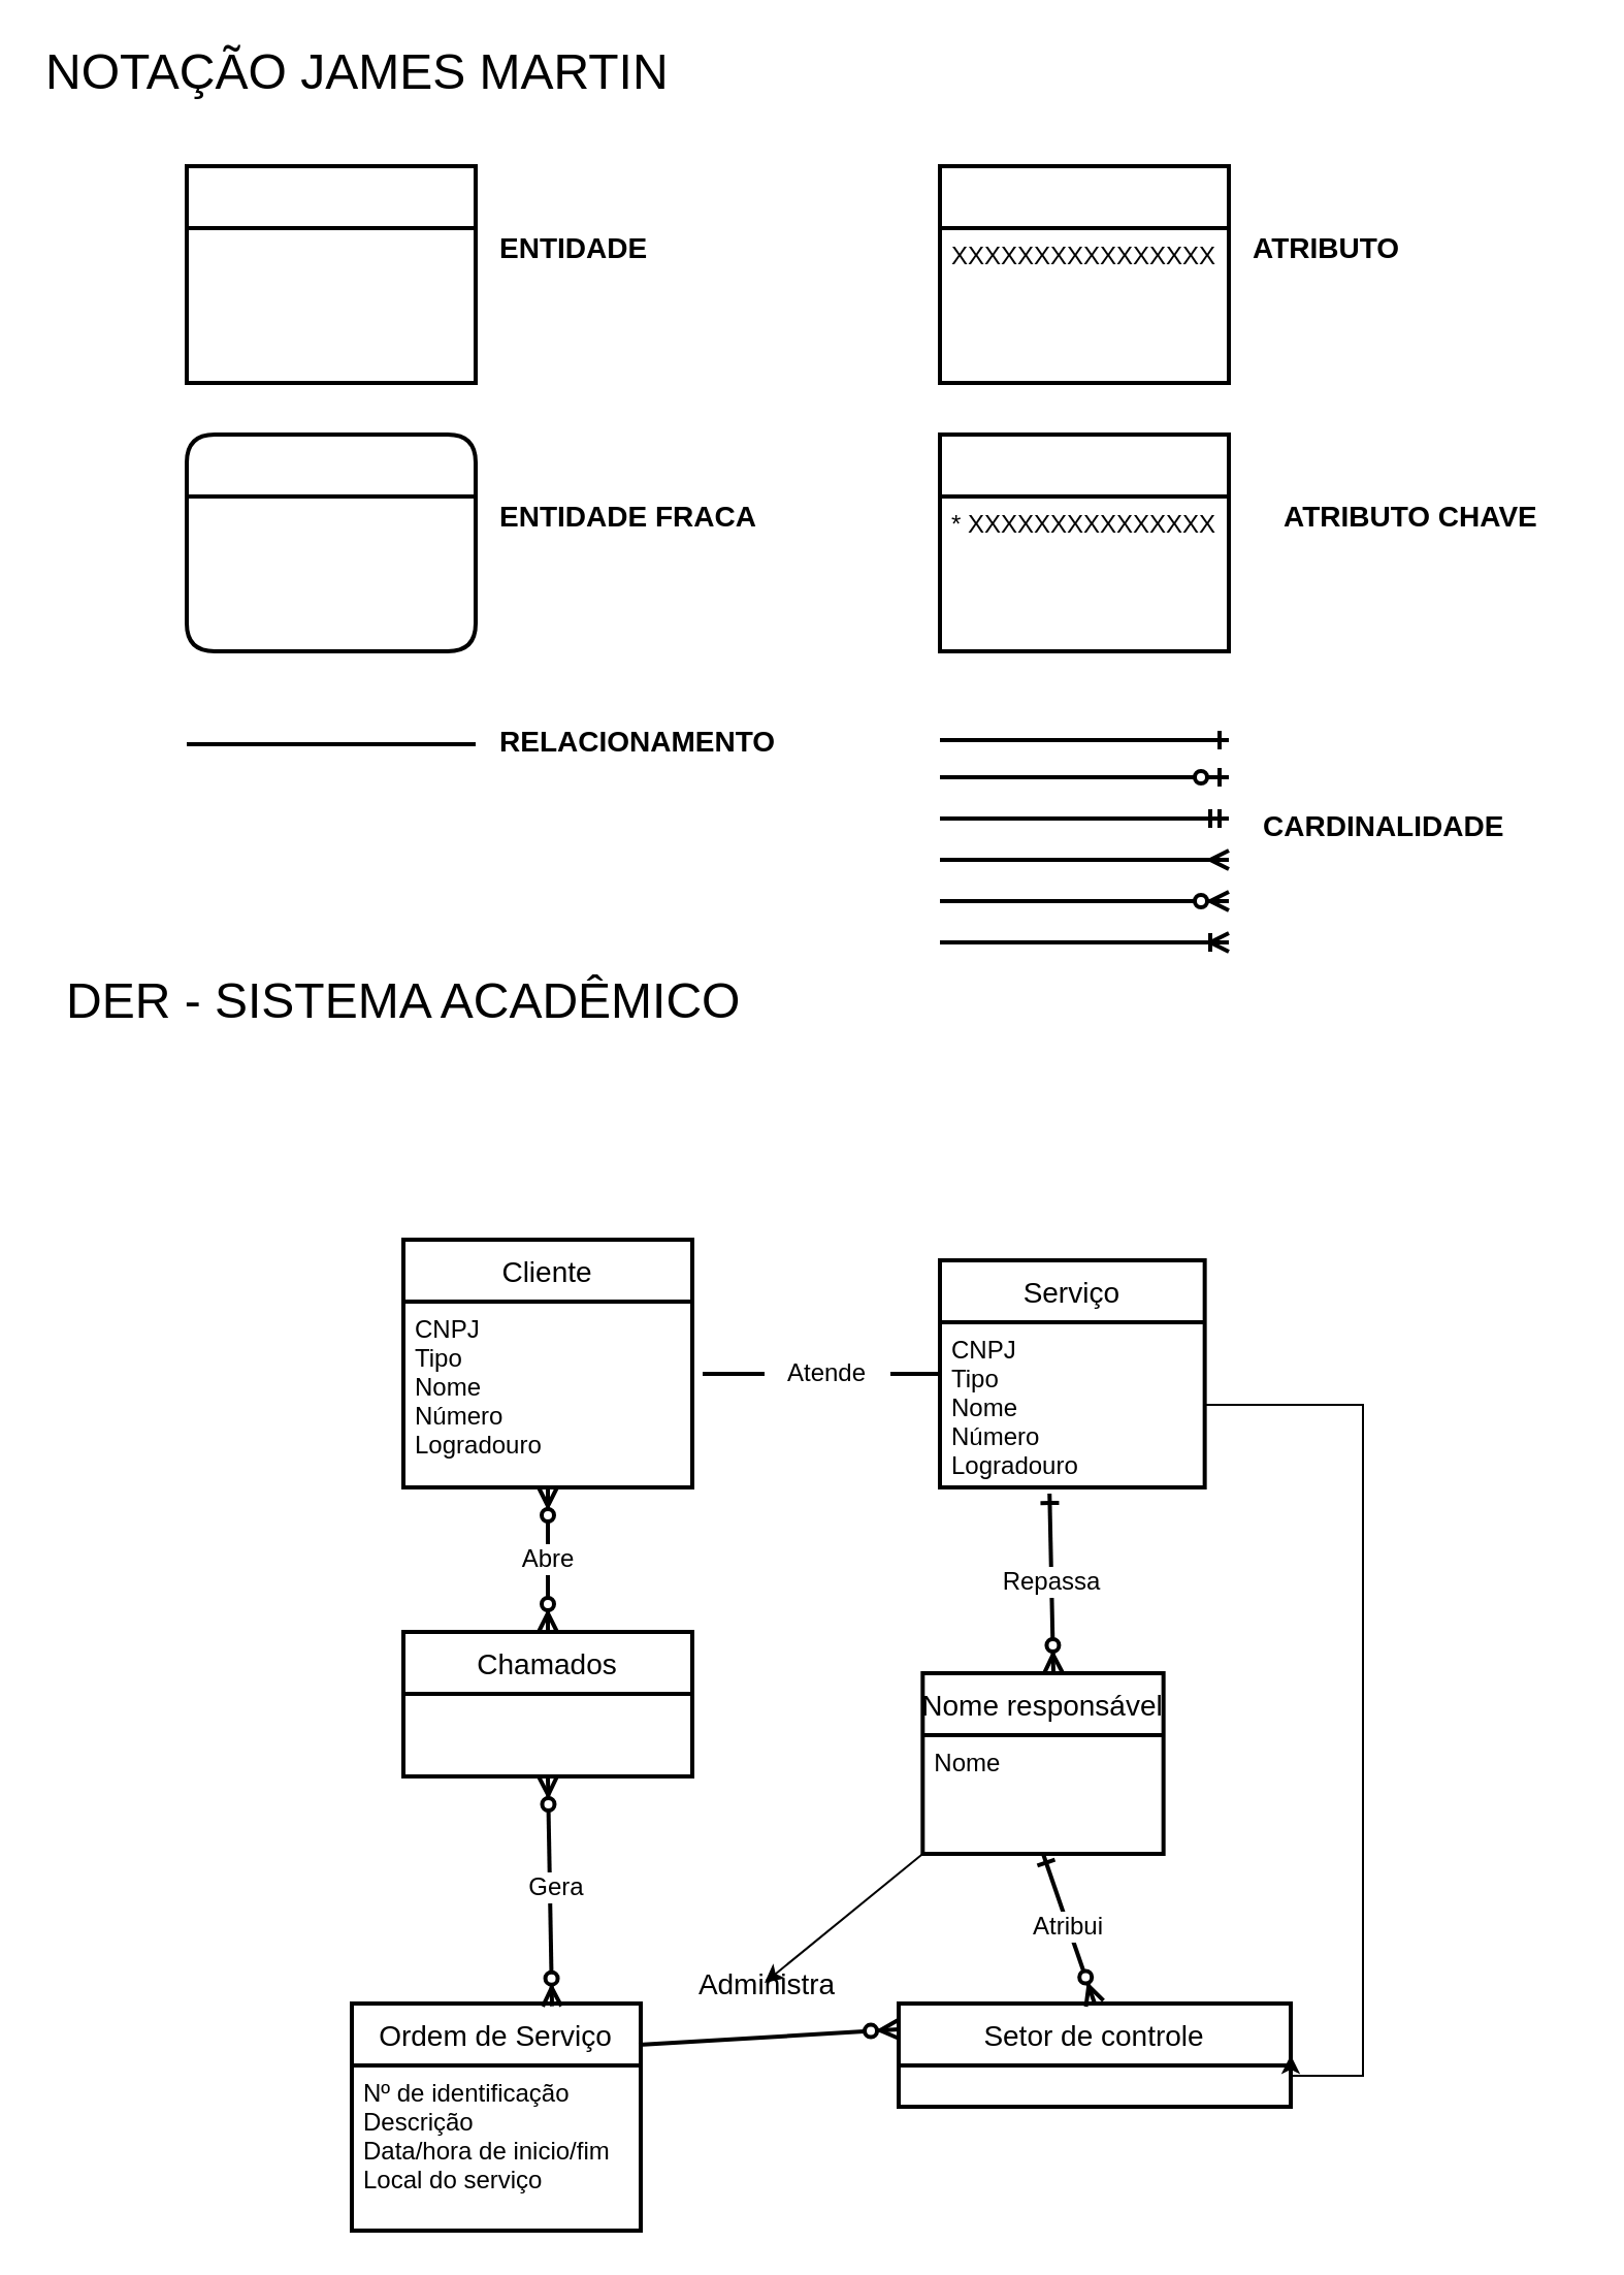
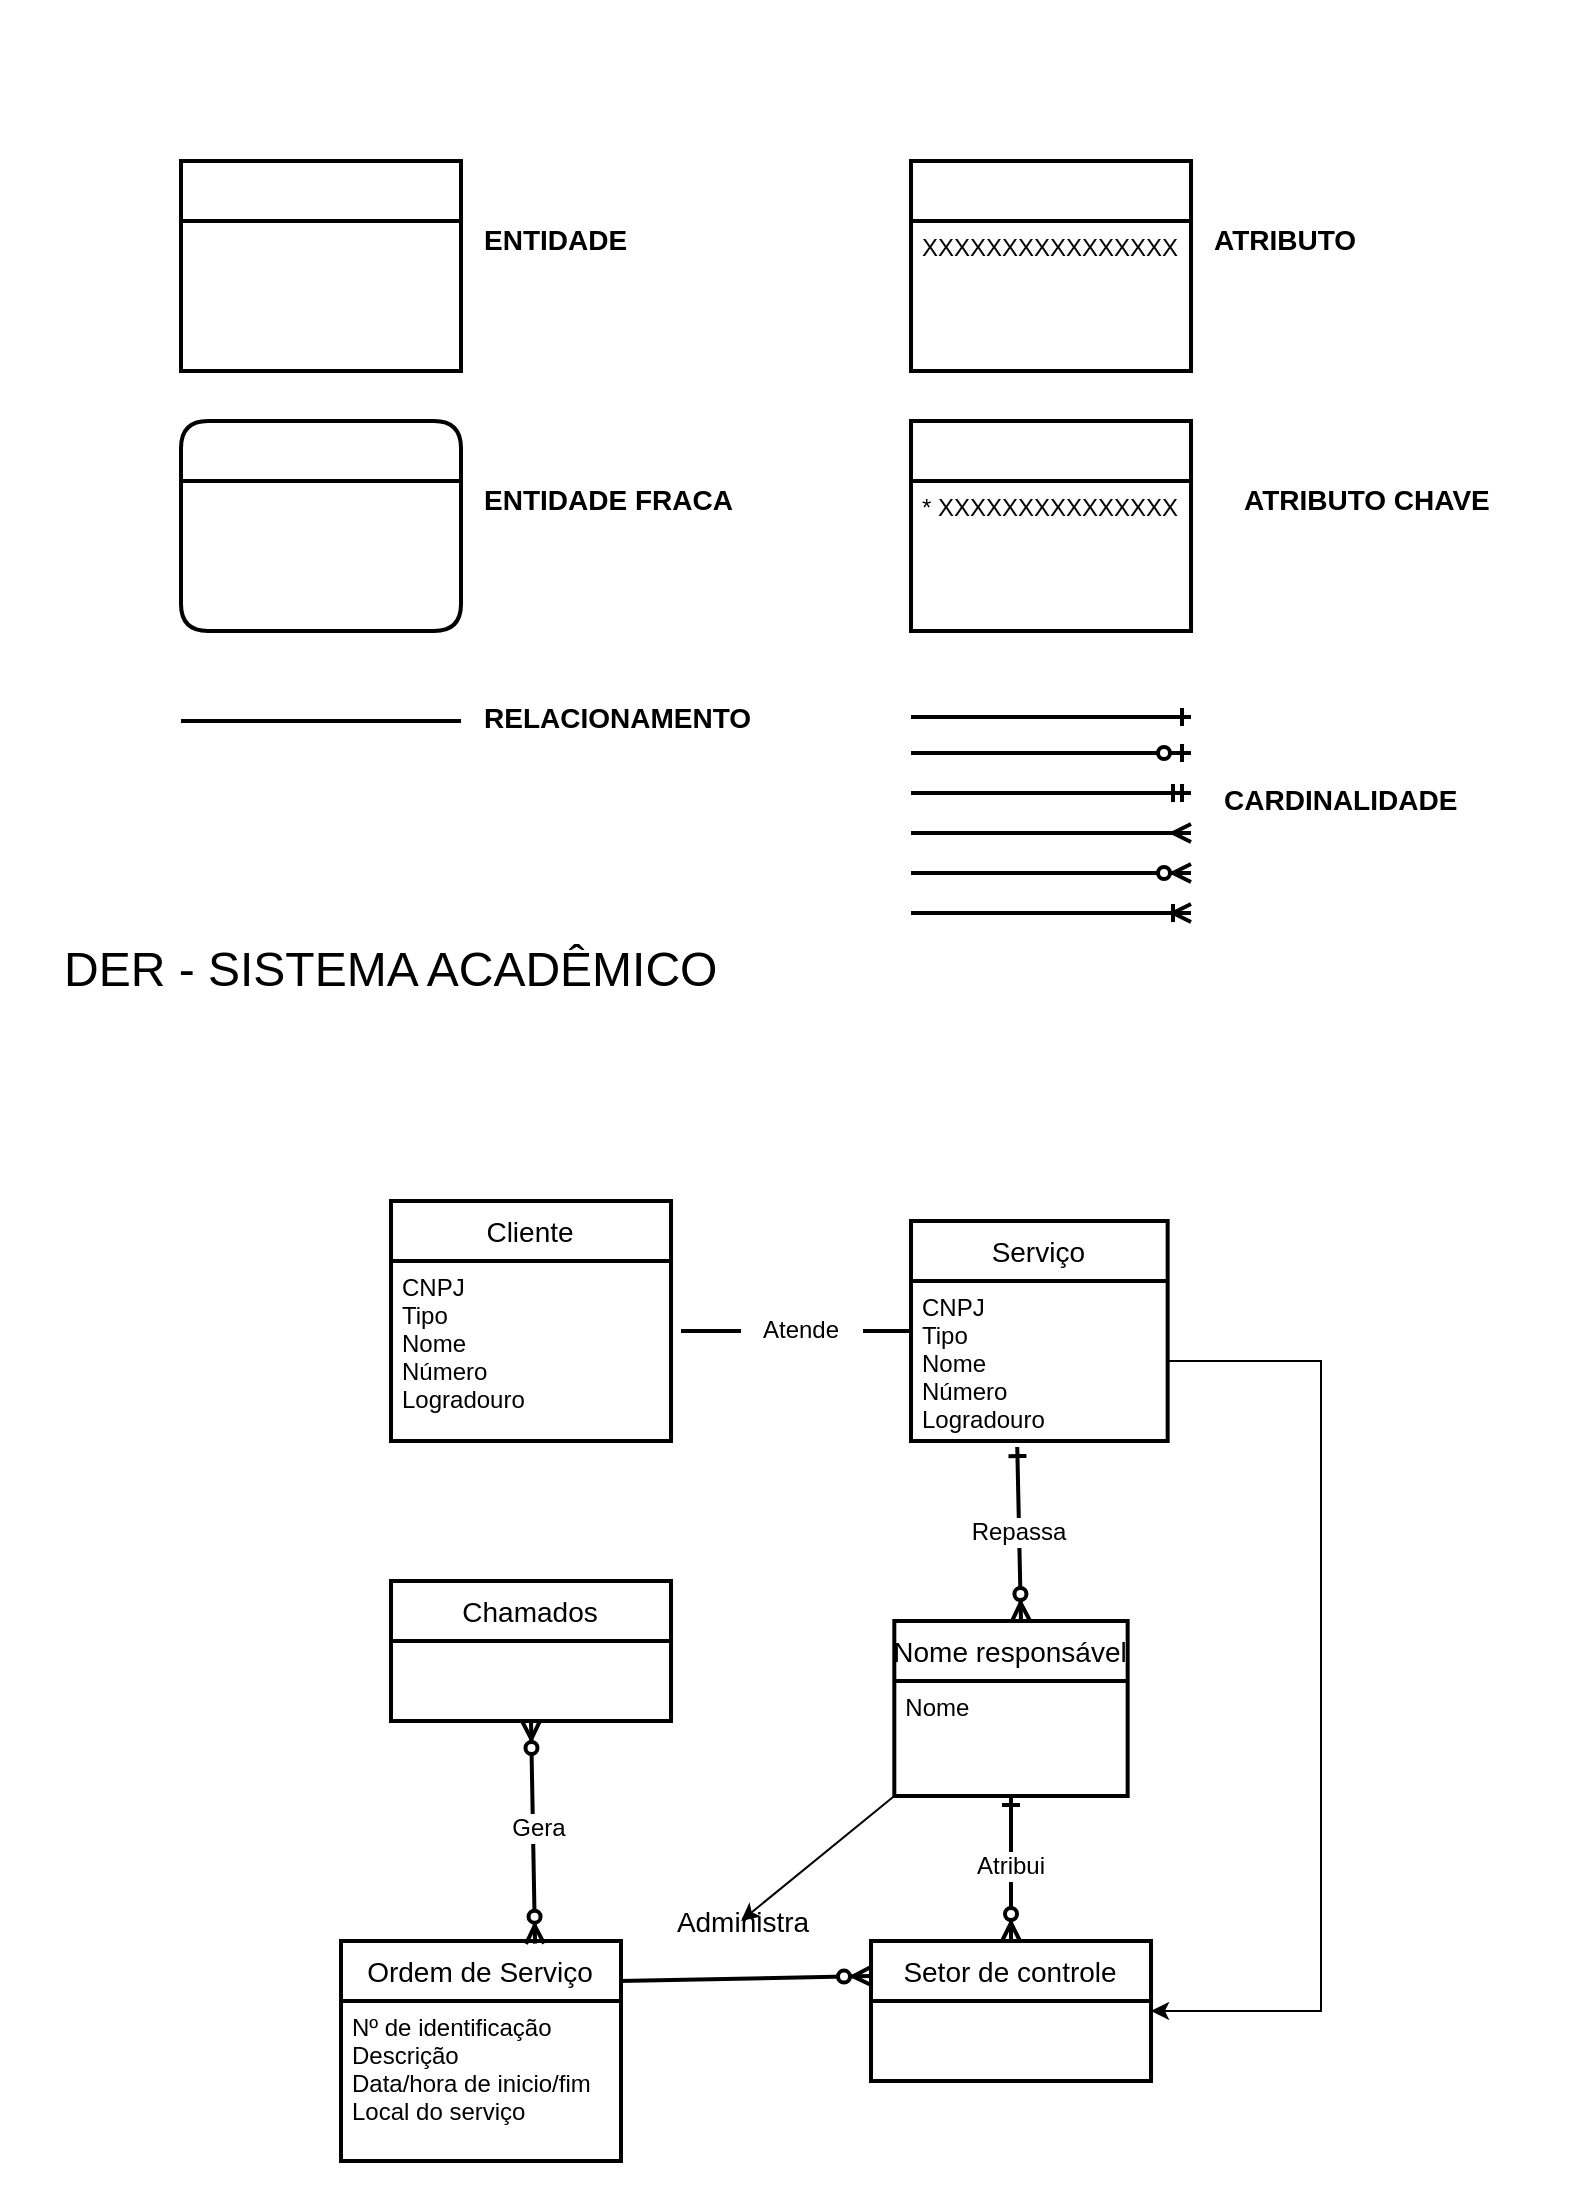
- <mxCell id="2" value="NOTAÇÃO JAMES MARTIN" style="text;html=1;strokeColor=none;fillColor=none;align=left;verticalAlign=middle;whiteSpace=wrap;rounded=0;fontSize=24;" parent="1" vertex="1"><mxGeometry x="20" y="20" width="310" height="30" as="geometry" /></mxCell>
- <mxCell id="29" value="Abre" style="fontSize=12;html=1;endArrow=ERzeroToMany;endFill=1;startArrow=ERzeroToMany;strokeWidth=2;entryX=0.5;entryY=1;entryDx=0;entryDy=0;exitX=0.5;exitY=0;exitDx=0;exitDy=0;" parent="1" source="28" target="23" edge="1"><mxGeometry width="100" height="100" relative="1" as="geometry"><mxPoint x="380" y="840" as="sourcePoint" /><mxPoint x="480" y="740" as="targetPoint" /></mxGeometry></mxCell>
- <mxCell id="27" value="Setor de controle" style="swimlane;childLayout=stackLayout;horizontal=1;startSize=30;horizontalStack=0;rounded=0;fontSize=14;fontStyle=0;strokeWidth=2;resizeParent=0;resizeLast=1;shadow=0;dashed=0;align=center;" parent="1" vertex="1"><mxGeometry x="435" y="970" width="190" height="50" as="geometry" /></mxCell>
+ <mxCell id="27" value="Setor de controle" style="swimlane;childLayout=stackLayout;horizontal=1;startSize=30;horizontalStack=0;rounded=0;fontSize=14;fontStyle=0;strokeWidth=2;resizeParent=0;resizeLast=1;shadow=0;dashed=0;align=center;" parent="1" vertex="1"><mxGeometry x="435" y="970" width="140" height="70" as="geometry" /></mxCell>
